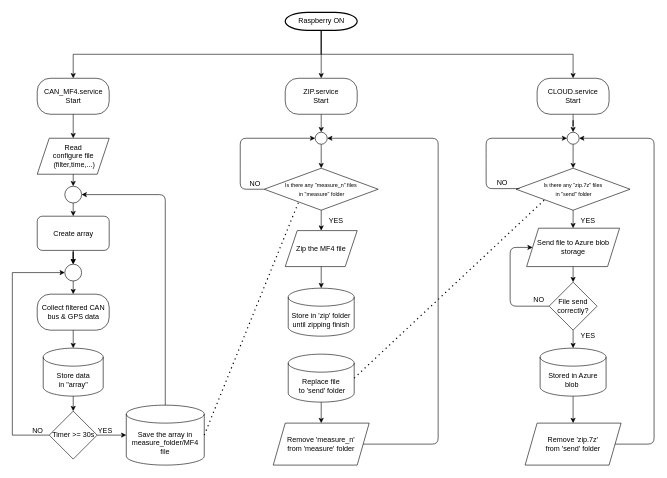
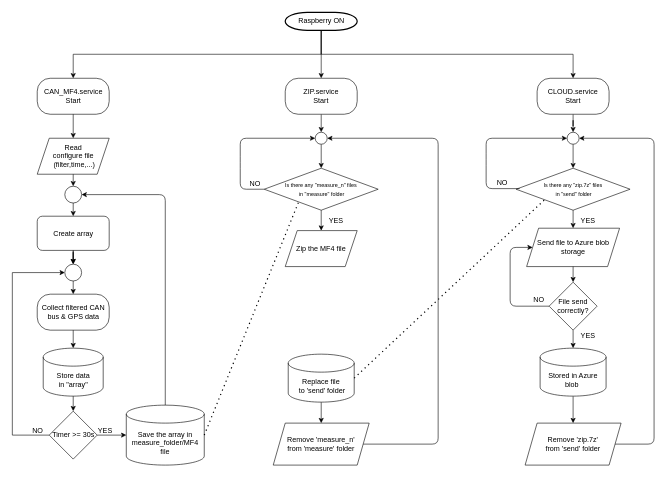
- <mxCell id="35" value="" style="endArrow=classic;html=1;exitX=0.5;exitY=1;exitDx=0;exitDy=0;entryX=0.5;entryY=0;entryDx=0;entryDy=0;entryPerimeter=0;" parent="1" source="33" target="34" edge="1"><mxGeometry width="50" height="50" relative="1" as="geometry"><mxPoint x="575" y="570" as="sourcePoint" /><mxPoint x="625" y="520" as="targetPoint" /></mxGeometry></mxCell>
- <mxCell id="34" value="Store in 'zip' folder until zipping finish" style="shape=cylinder3;whiteSpace=wrap;html=1;boundedLbl=1;backgroundOutline=1;size=15;" parent="1" vertex="1"><mxGeometry x="480" y="480" width="110" height="80" as="geometry" /></mxCell>
